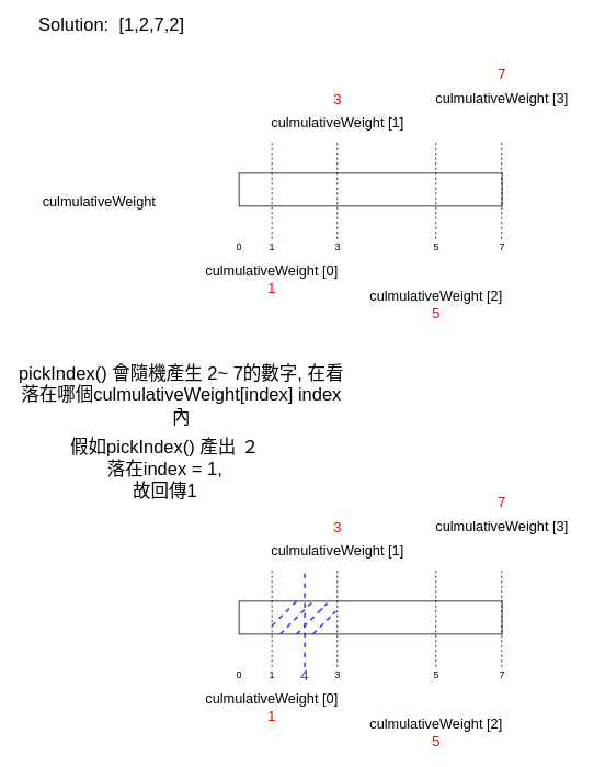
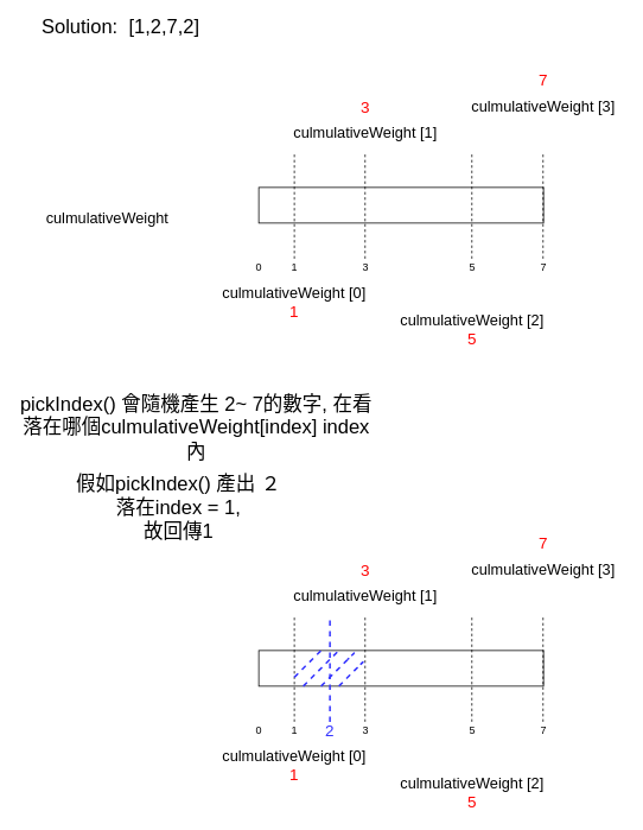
- <mxCell id="43" value="&lt;font style=&quot;font-size: 18px&quot; color=&quot;#3333ff&quot;&gt;4&lt;/font&gt;" style="text;html=1;strokeColor=none;fillColor=none;align=center;verticalAlign=middle;whiteSpace=wrap;rounded=0;" vertex="1" parent="1"><mxGeometry x="350" y="810" width="40" height="20" as="geometry" /></mxCell>
+ <mxCell id="43" value="&lt;font style=&quot;font-size: 18px&quot; color=&quot;#3333ff&quot;&gt;2&lt;/font&gt;" style="text;html=1;strokeColor=none;fillColor=none;align=center;verticalAlign=middle;whiteSpace=wrap;rounded=0;" vertex="1" parent="1"><mxGeometry x="350" y="810" width="40" height="20" as="geometry" /></mxCell>
